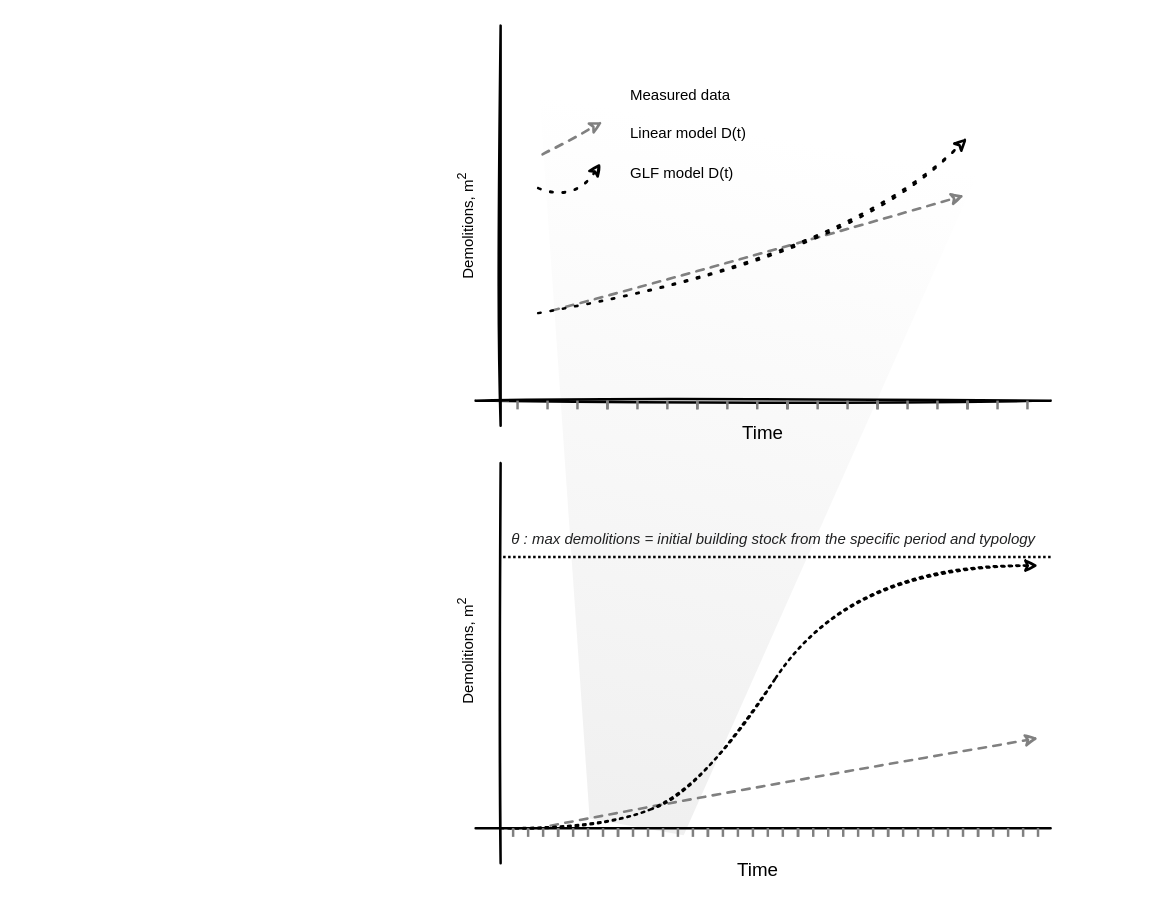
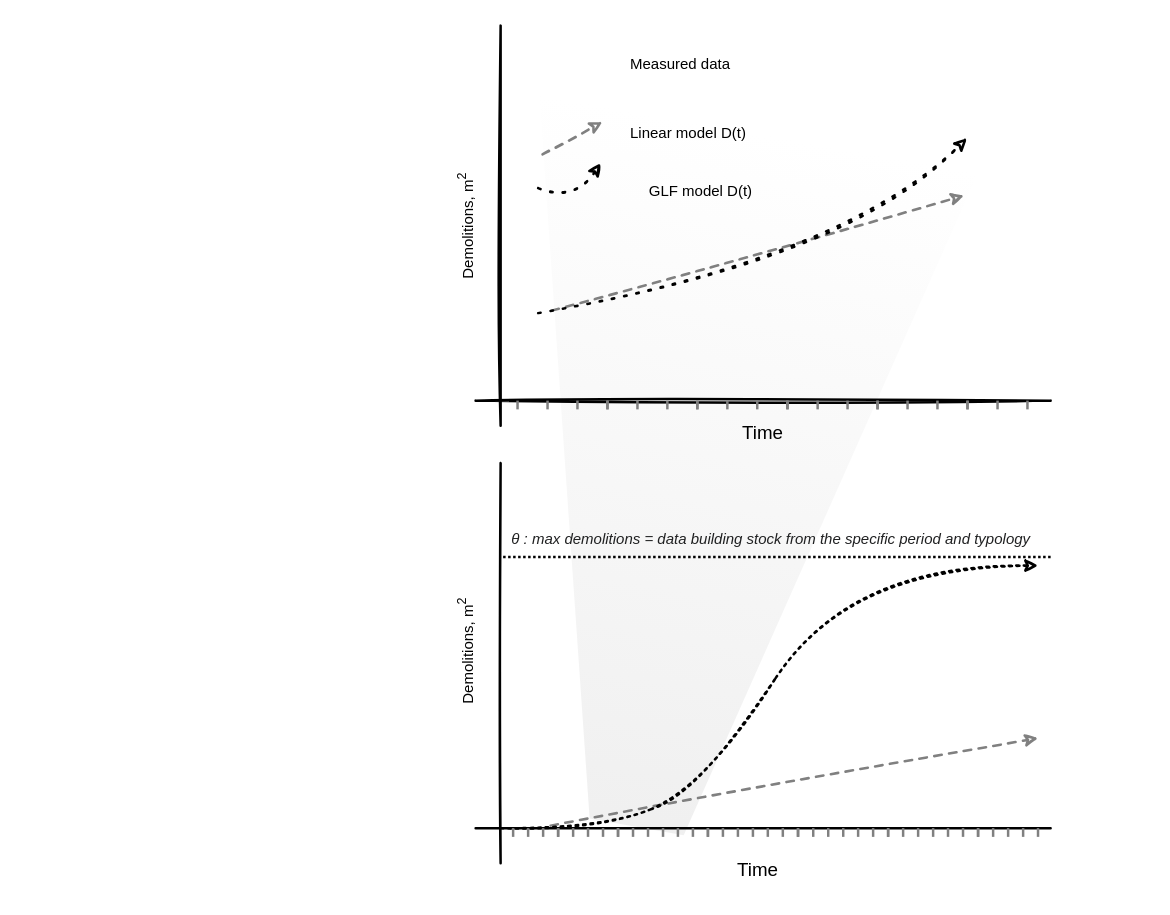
- <mxCell id="18" value="Measured data" style="text;html=1;strokeColor=none;fillColor=none;align=left;verticalAlign=middle;whiteSpace=wrap;rounded=0;sketch=1;" parent="1" vertex="1"><mxGeometry x="501.5" y="61" width="100" height="30" as="geometry" /></mxCell>
+ <mxCell id="18" value="Measured data" style="text;html=1;strokeColor=none;fillColor=none;align=left;verticalAlign=middle;whiteSpace=wrap;rounded=0;sketch=1;" parent="1" vertex="1"><mxGeometry x="501.5" y="36" width="100" height="30" as="geometry" /></mxCell>
- <mxCell id="20" value="GLF model D(t)" style="text;html=1;strokeColor=none;fillColor=none;align=left;verticalAlign=middle;whiteSpace=wrap;rounded=0;sketch=1;" parent="1" vertex="1"><mxGeometry x="501.5" y="123" width="138.5" height="30" as="geometry" /></mxCell>
+ <mxCell id="20" value="GLF model D(t)" style="text;html=1;strokeColor=none;fillColor=none;align=left;verticalAlign=middle;whiteSpace=wrap;rounded=0;sketch=1;" parent="1" vertex="1"><mxGeometry x="516.5" y="138" width="138.5" height="30" as="geometry" /></mxCell>
- <mxCell id="113" value="&lt;div style=&quot;&quot;&gt;&lt;i style=&quot;color: rgb(32, 33, 34); font-family: sans-serif;&quot;&gt;&lt;font style=&quot;font-size: 12px;&quot;&gt;θ : max demolitions = initial building stock from the specific period and typology&lt;/font&gt;&lt;/i&gt;&lt;/div&gt;" style="text;html=1;strokeColor=none;fillColor=none;align=left;verticalAlign=middle;whiteSpace=wrap;rounded=0;dashed=1;strokeWidth=0;" vertex="1" parent="1"><mxGeometry x="407.33" y="421" width="506.5" height="20" as="geometry" /></mxCell>
+ <mxCell id="113" value="&lt;div style=&quot;&quot;&gt;&lt;i style=&quot;color: rgb(32, 33, 34); font-family: sans-serif;&quot;&gt;&lt;font style=&quot;font-size: 12px;&quot;&gt;θ : max demolitions = data building stock from the specific period and typology&lt;/font&gt;&lt;/i&gt;&lt;/div&gt;" style="text;html=1;strokeColor=none;fillColor=none;align=left;verticalAlign=middle;whiteSpace=wrap;rounded=0;dashed=1;strokeWidth=0;" vertex="1" parent="1"><mxGeometry x="407.33" y="421" width="506.5" height="20" as="geometry" /></mxCell>
